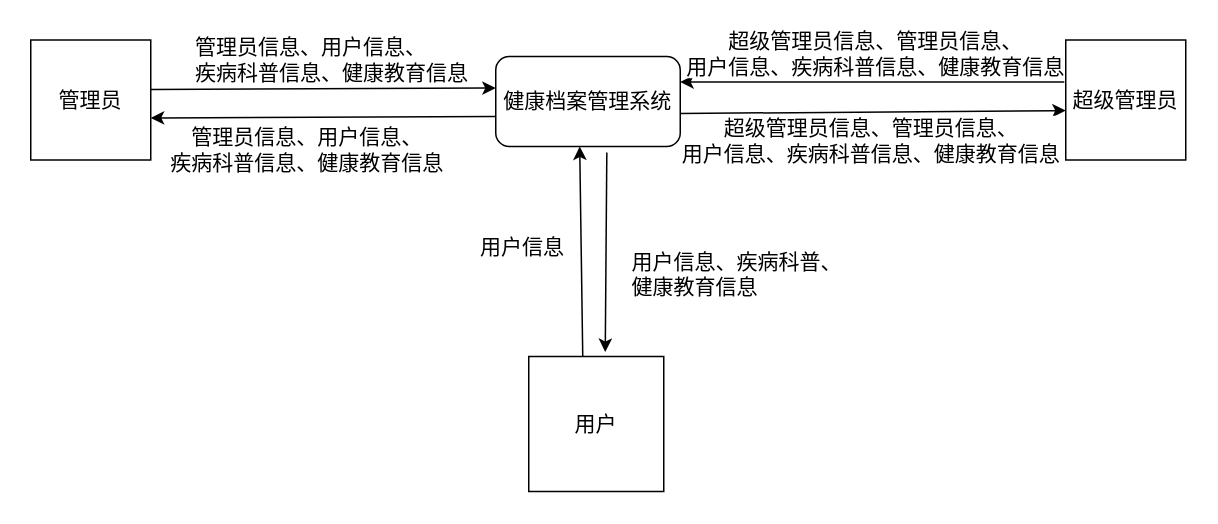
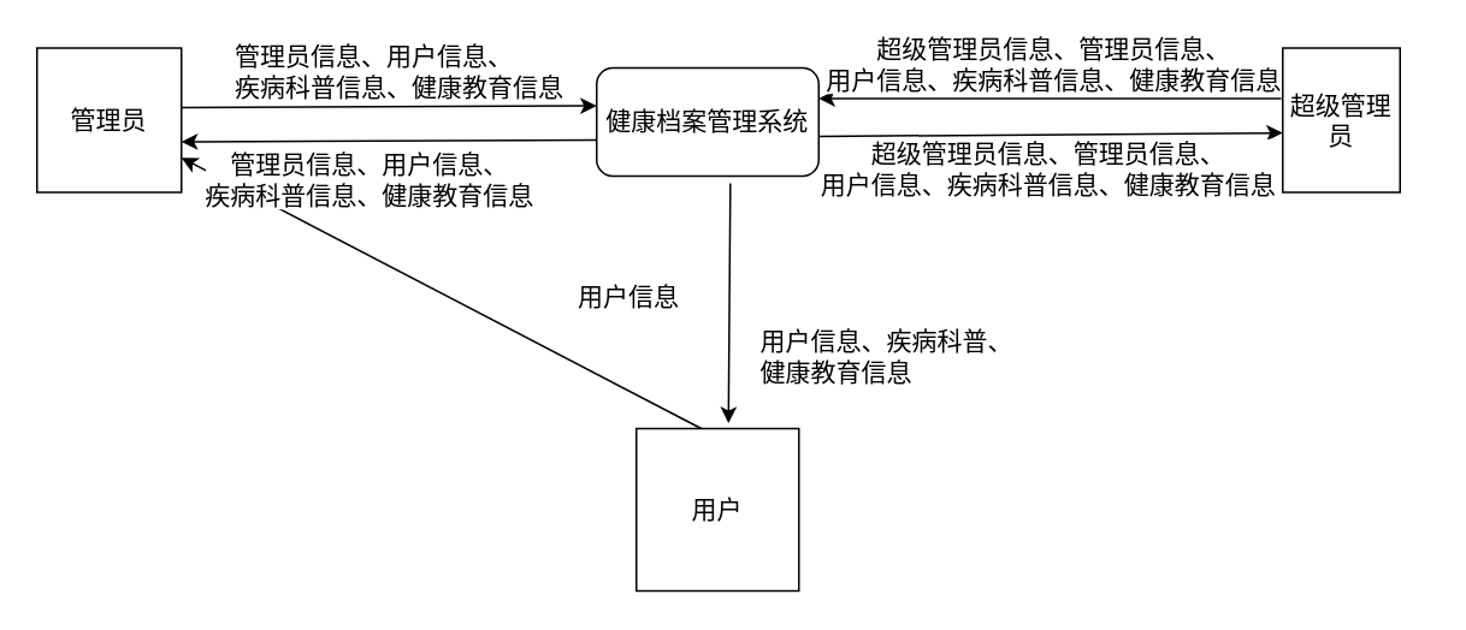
- <mxCell id="6" value="&lt;font style=&quot;font-size: 14px&quot;&gt;超级管理员&lt;/font&gt;" style="whiteSpace=wrap;html=1;aspect=fixed;" parent="1" vertex="1"><mxGeometry x="710" y="26" width="80" height="80" as="geometry" /></mxCell>
+ <mxCell id="6" value="&lt;font style=&quot;font-size: 14px&quot;&gt;超级管理员&lt;/font&gt;" style="whiteSpace=wrap;html=1;aspect=fixed;" parent="1" vertex="1"><mxGeometry x="710" y="26" width="65" height="80" as="geometry" /></mxCell>
- <mxCell id="7" style="edgeStyle=none;rounded=0;orthogonalLoop=1;jettySize=auto;html=1;entryX=0.455;entryY=1;entryDx=0;entryDy=0;entryPerimeter=0;exitX=0.4;exitY=0;exitDx=0;exitDy=0;exitPerimeter=0;" parent="1" source="8" target="14" edge="1"><mxGeometry relative="1" as="geometry"><mxPoint x="386" y="227" as="sourcePoint" /></mxGeometry></mxCell>
+ <mxCell id="7" style="edgeStyle=none;rounded=0;orthogonalLoop=1;jettySize=auto;html=1;exitX=0.4;exitY=0;exitDx=0;exitDy=0;exitPerimeter=0;" parent="1" source="8" target="3" edge="1"><mxGeometry relative="1" as="geometry"><mxPoint x="386" y="227" as="sourcePoint" /></mxGeometry></mxCell>
- <mxCell id="17" value="&lt;font style=&quot;font-size: 14px&quot;&gt;用户信息、疾病科普、&lt;br&gt;健康教育信息&lt;/font&gt;&lt;br&gt;" style="text;html=1;resizable=0;points=[];autosize=1;align=left;verticalAlign=top;spacingTop=-4;" parent="1" vertex="1"><mxGeometry x="419" y="163" width="160" height="30" as="geometry" /></mxCell>
+ <mxCell id="17" value="&lt;font style=&quot;font-size: 14px&quot;&gt;用户信息、疾病科普、&lt;br&gt;健康教育信息&lt;/font&gt;&lt;br&gt;" style="text;html=1;resizable=0;points=[];autosize=1;align=left;verticalAlign=top;spacingTop=-4;" parent="1" vertex="1"><mxGeometry x="419" y="178" width="160" height="30" as="geometry" /></mxCell>
